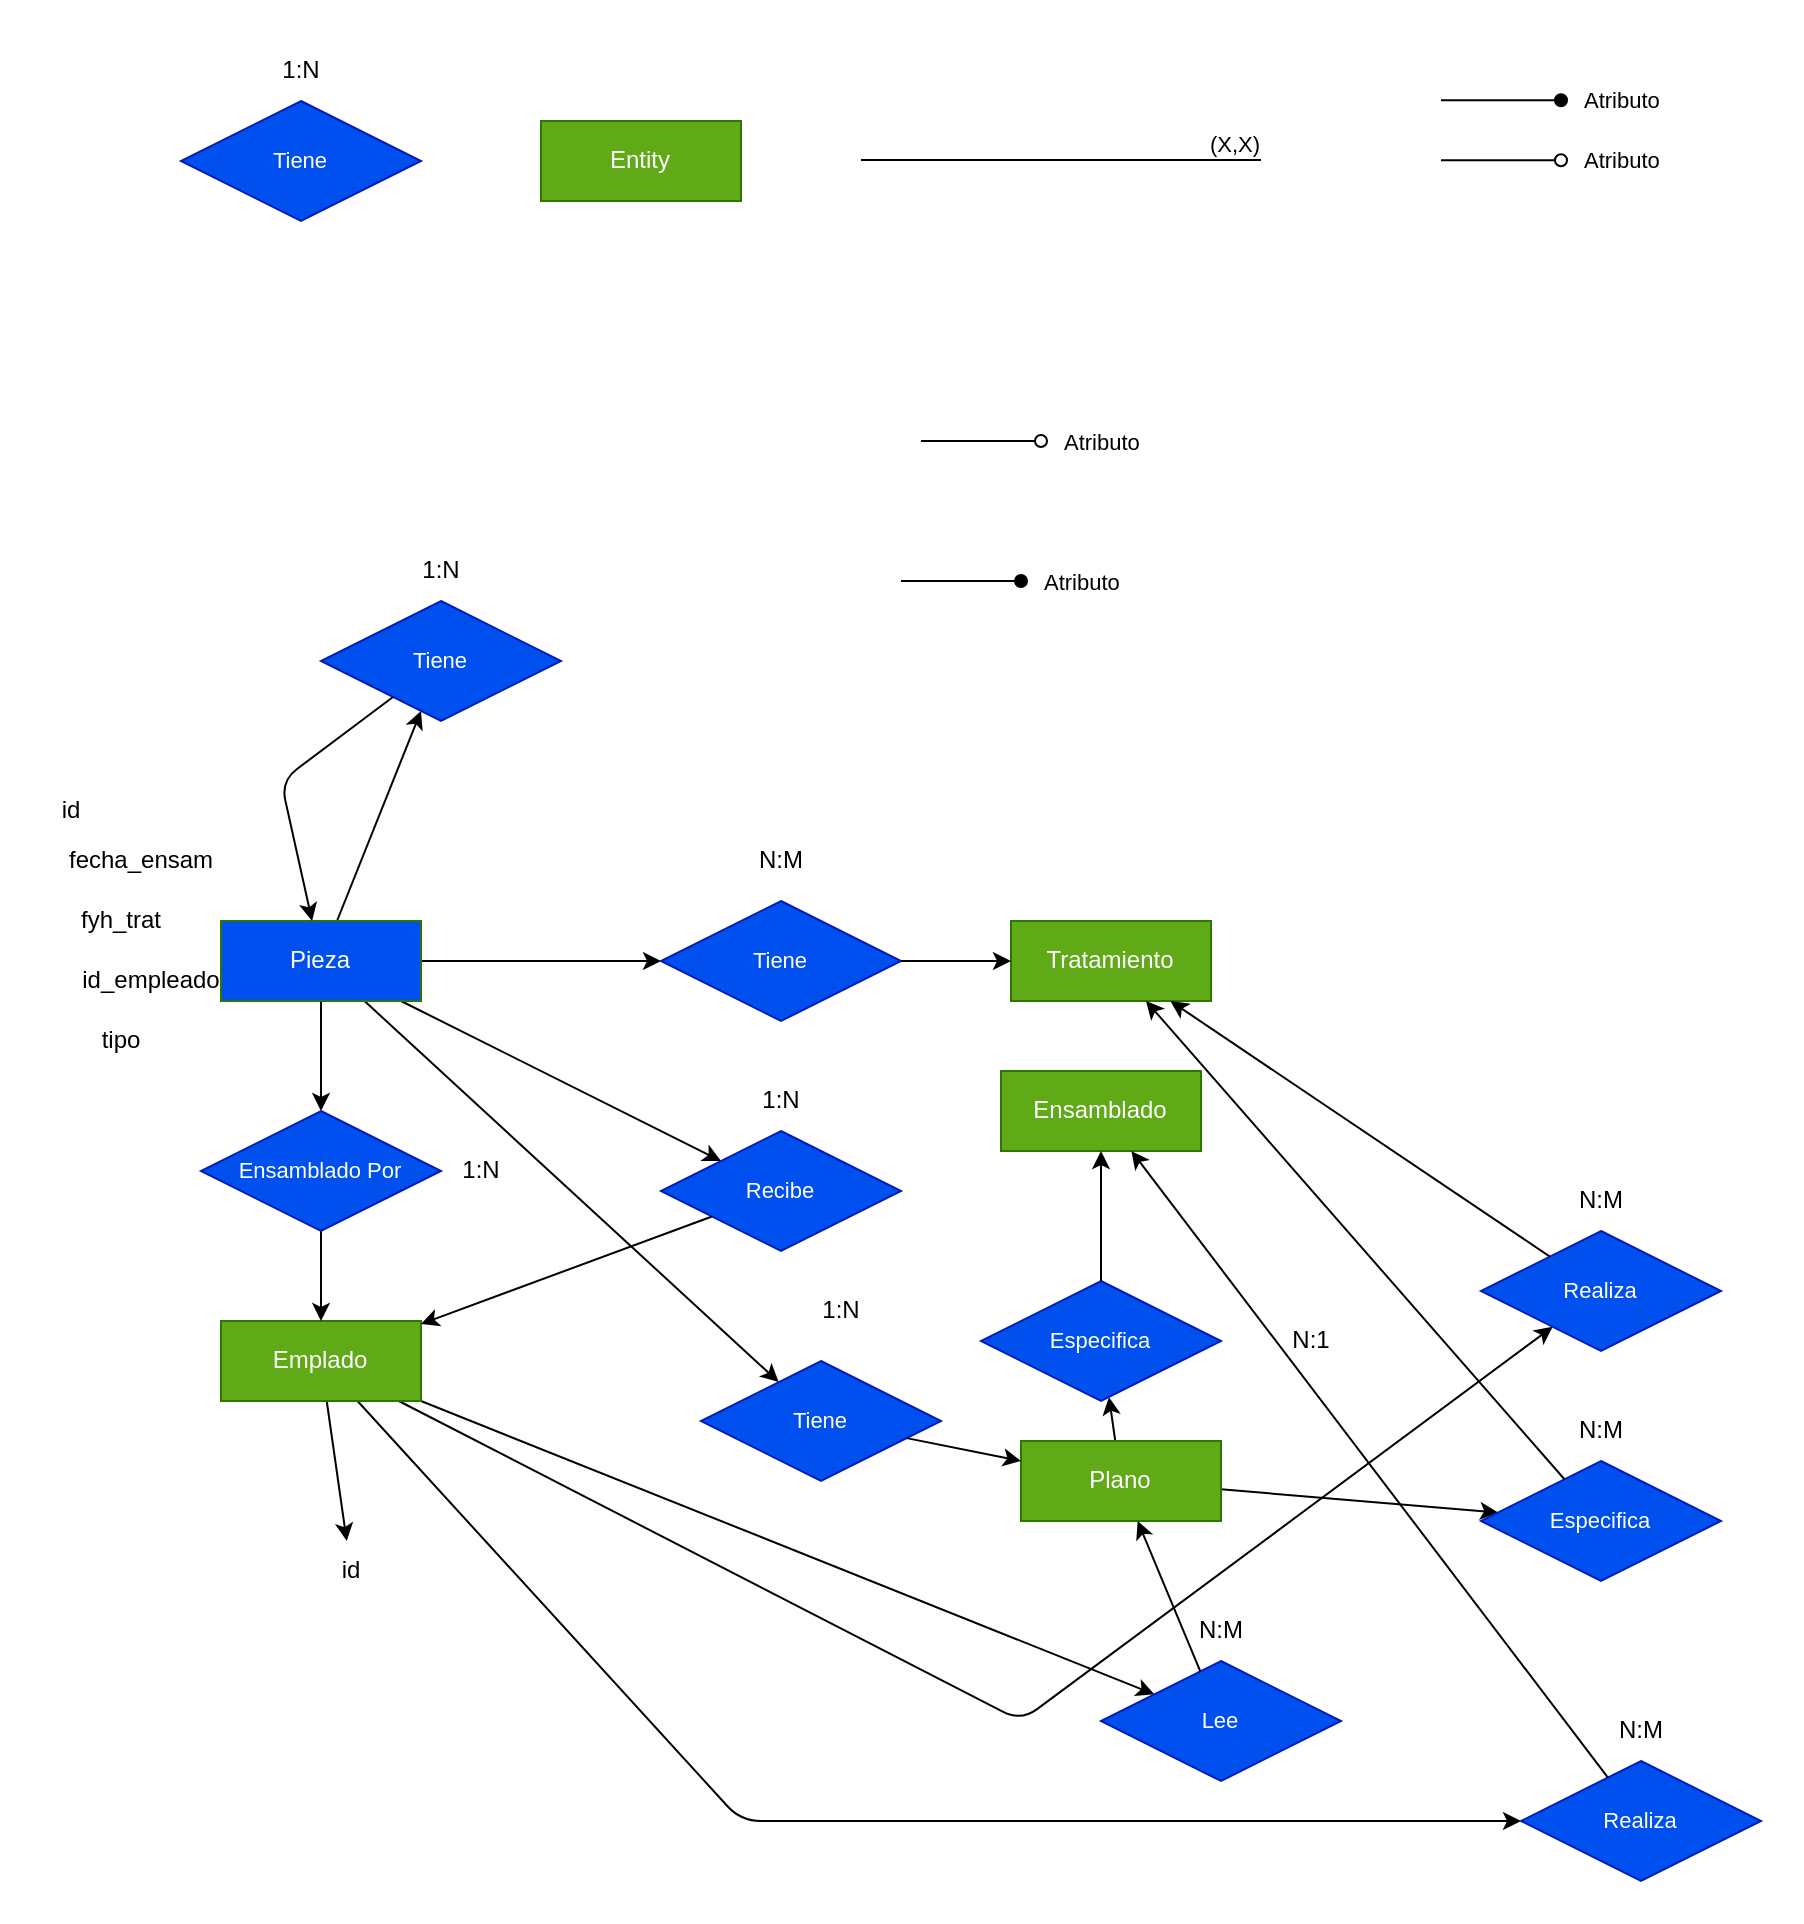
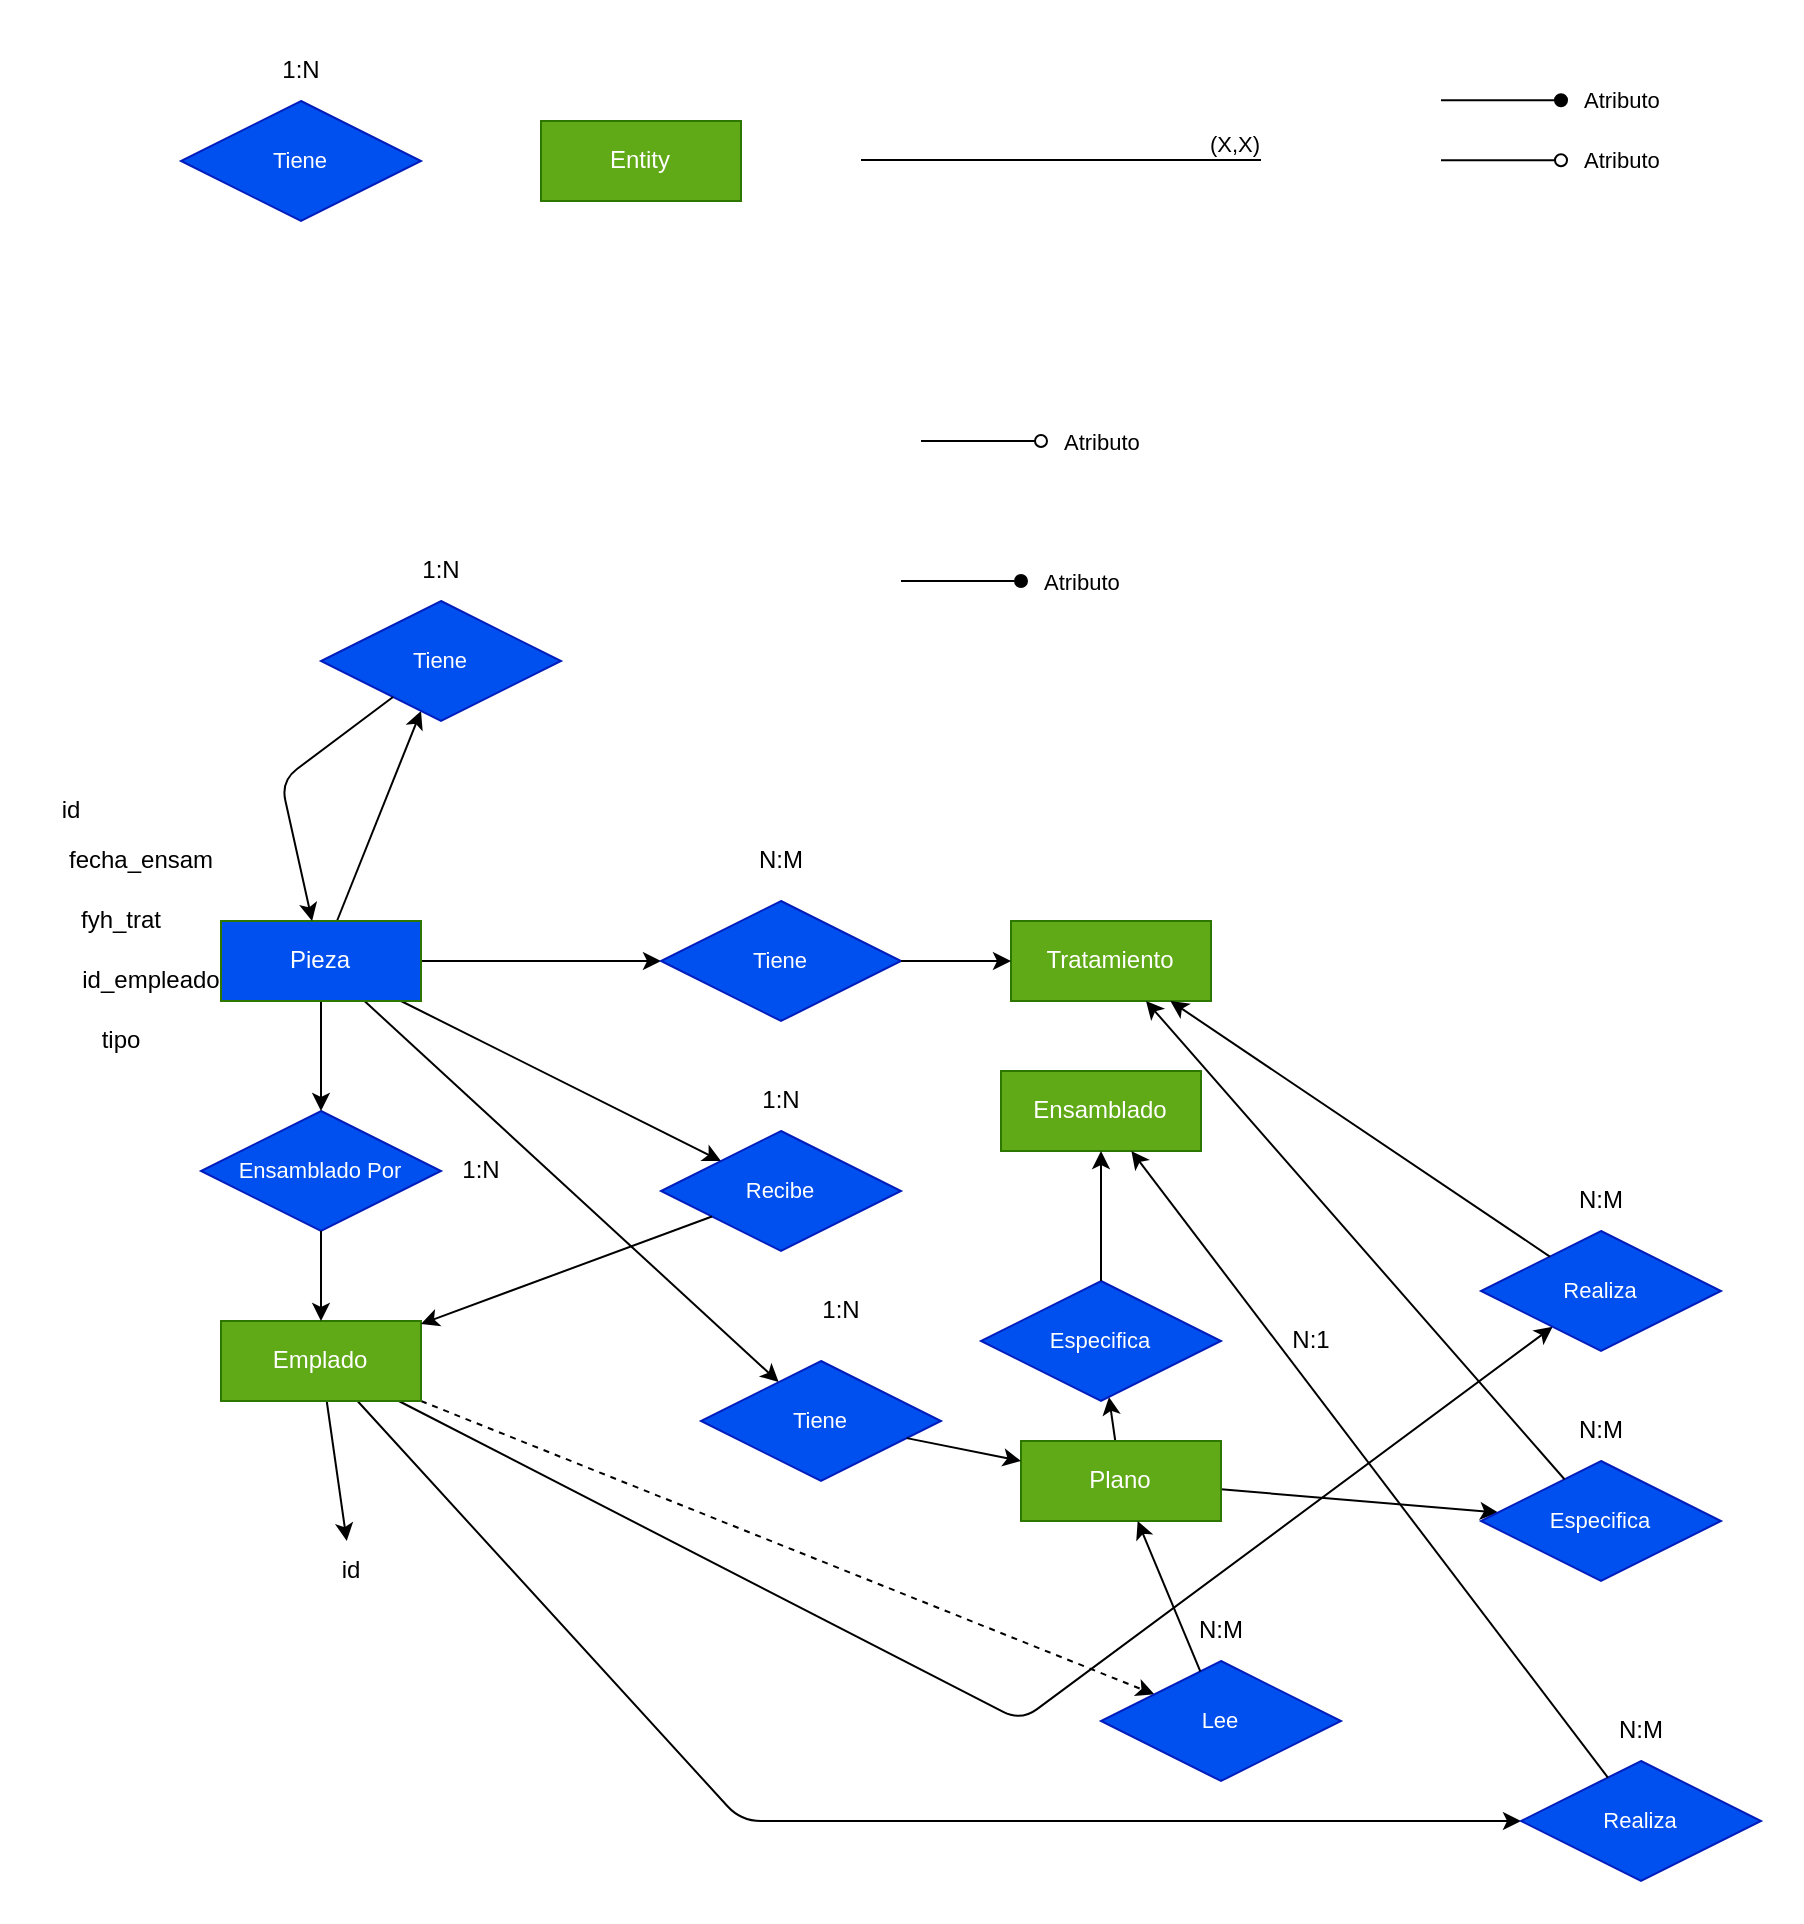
- <mxCell id="22" style="edgeStyle=none;html=1;" edge="1" parent="1" source="23" target="79"><mxGeometry relative="1" as="geometry" /></mxCell>
+ <mxCell id="22" style="edgeStyle=none;html=1;dashed=1;" edge="1" parent="1" source="23" target="79"><mxGeometry relative="1" as="geometry" /></mxCell>
